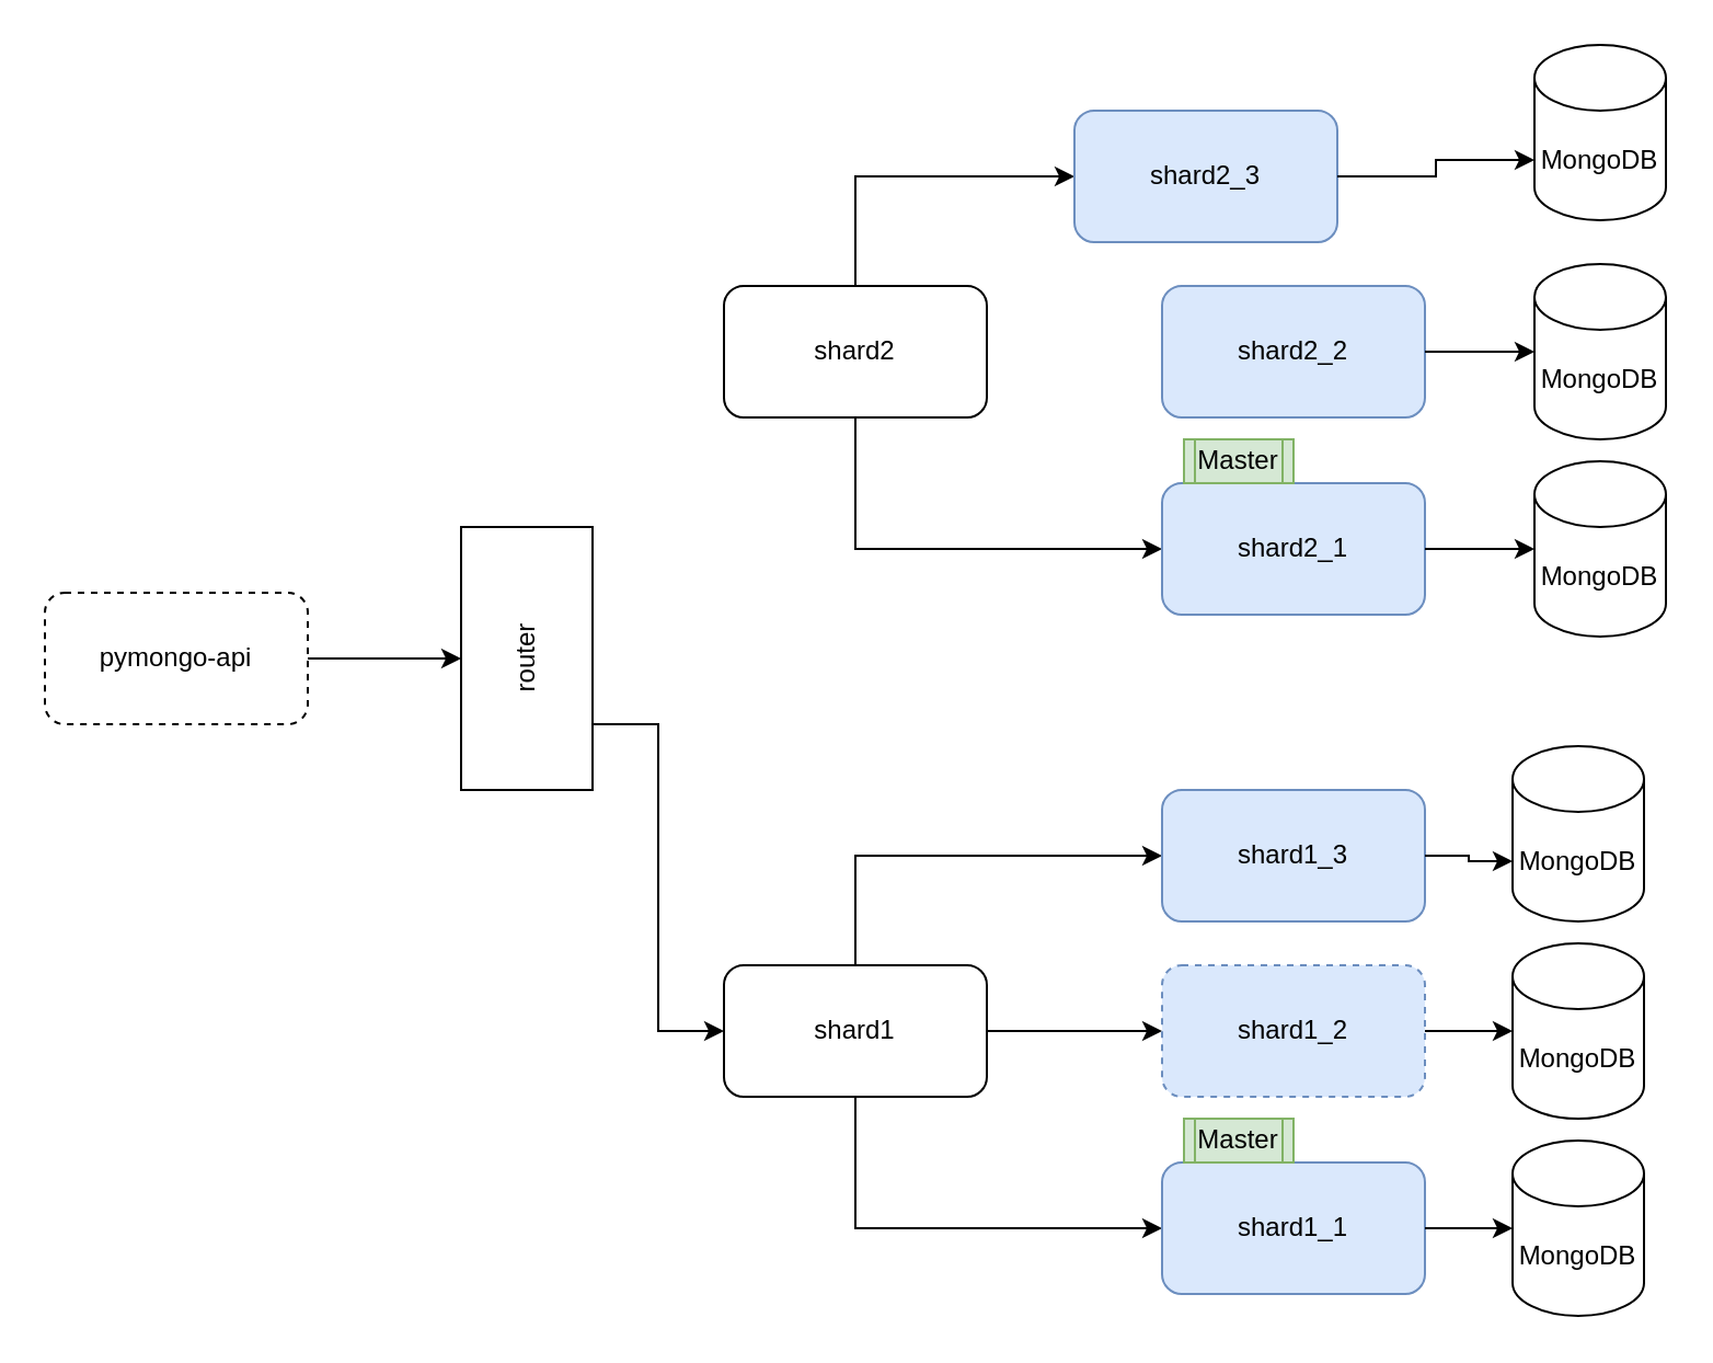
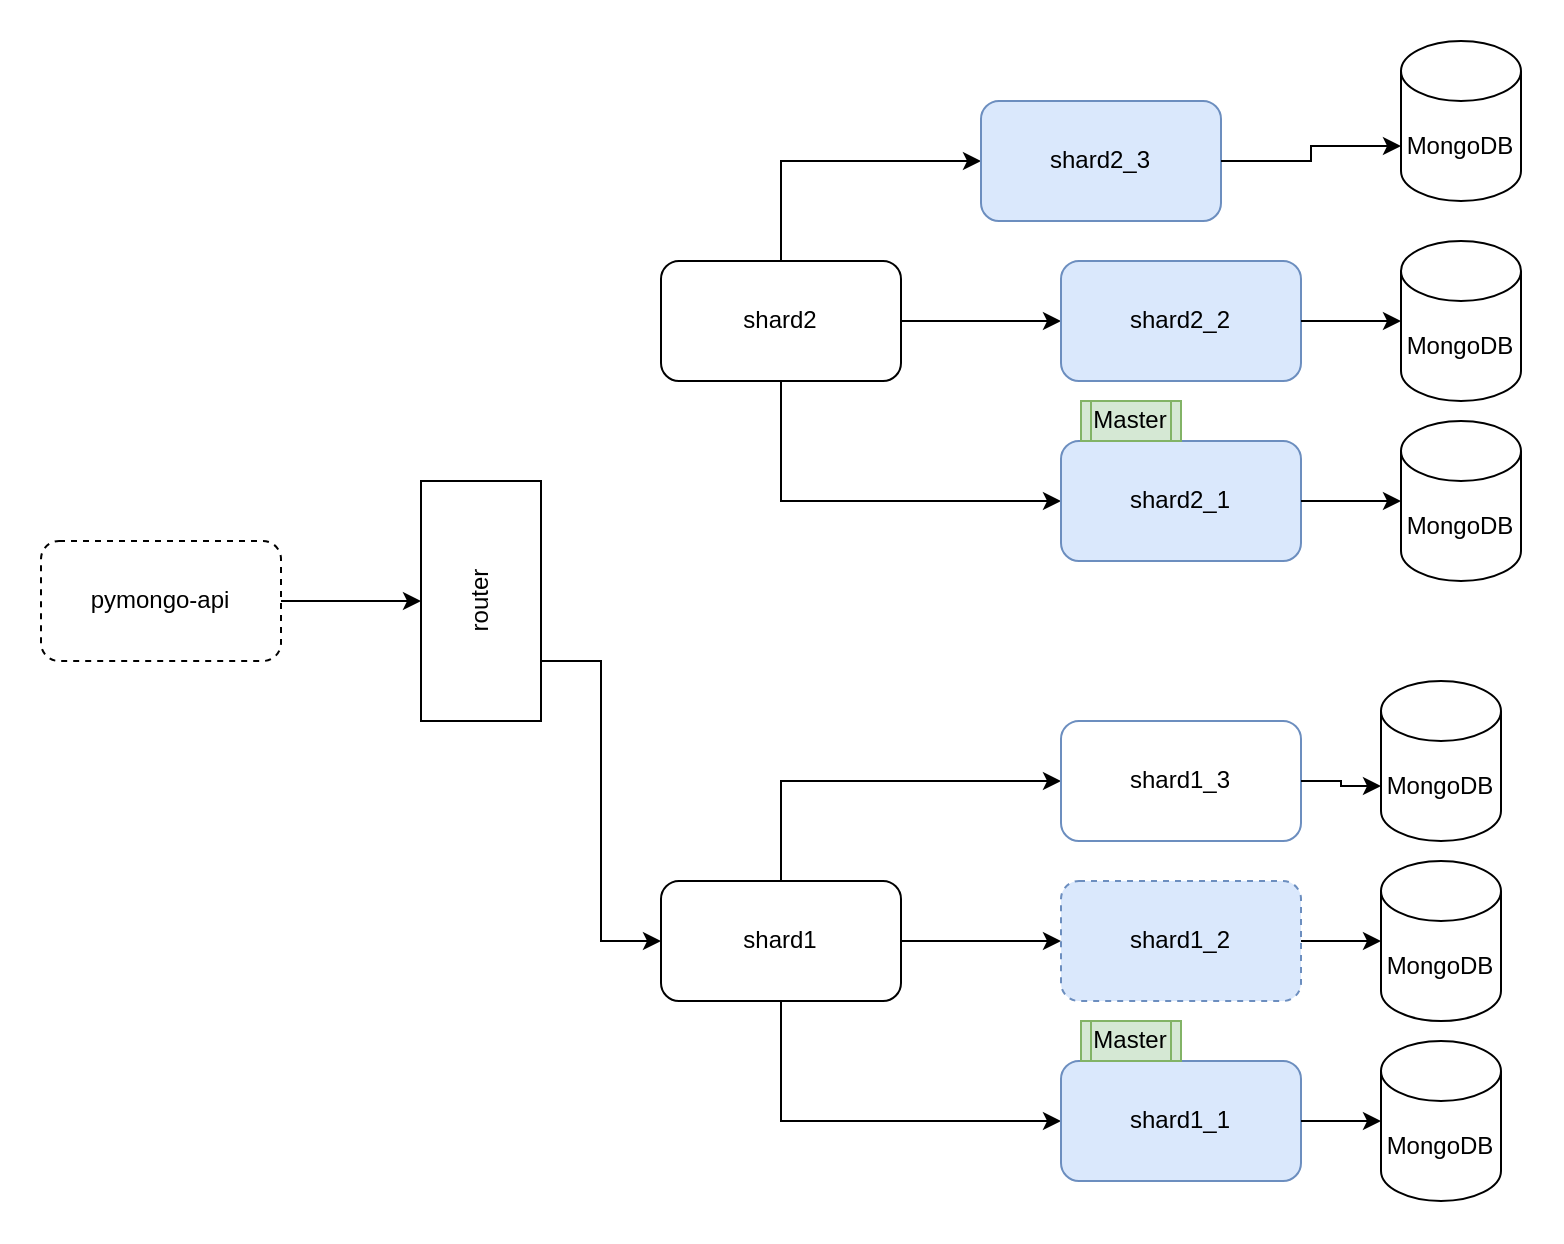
+ <mxCell id="16" style="edgeStyle=orthogonalEdgeStyle;rounded=0;orthogonalLoop=1;jettySize=auto;html=1;" parent="1" source="19" target="20" edge="1"><mxGeometry relative="1" as="geometry" /></mxCell>
- <mxCell id="12" value="shard1_3" style="rounded=1;whiteSpace=wrap;html=1;fillColor=#dae8fc;strokeColor=#6c8ebf;" parent="1" vertex="1"><mxGeometry x="530" y="360" width="120" height="60" as="geometry" /></mxCell>
+ <mxCell id="12" value="shard1_3" style="rounded=1;whiteSpace=wrap;html=1;fillColor=#ffffff;strokeColor=#6c8ebf;" parent="1" vertex="1"><mxGeometry x="530" y="360" width="120" height="60" as="geometry" /></mxCell>
